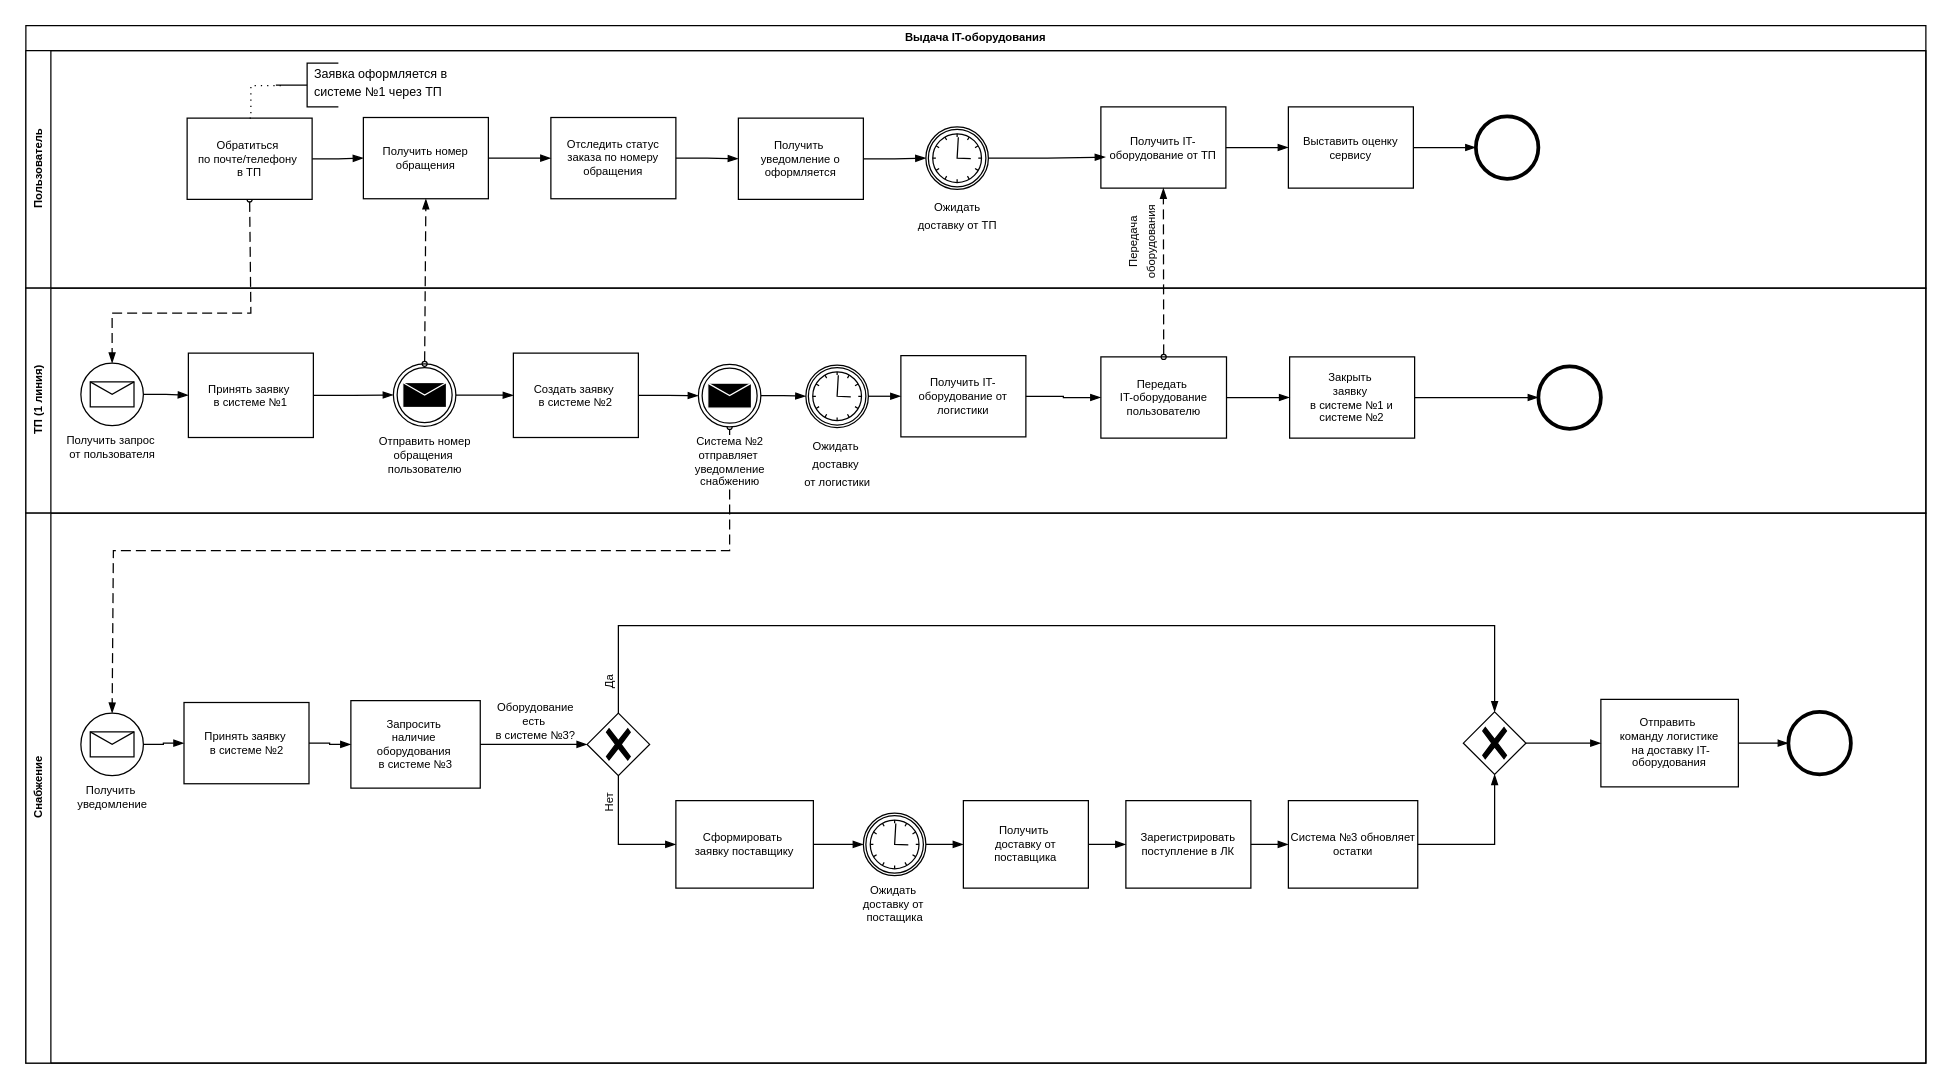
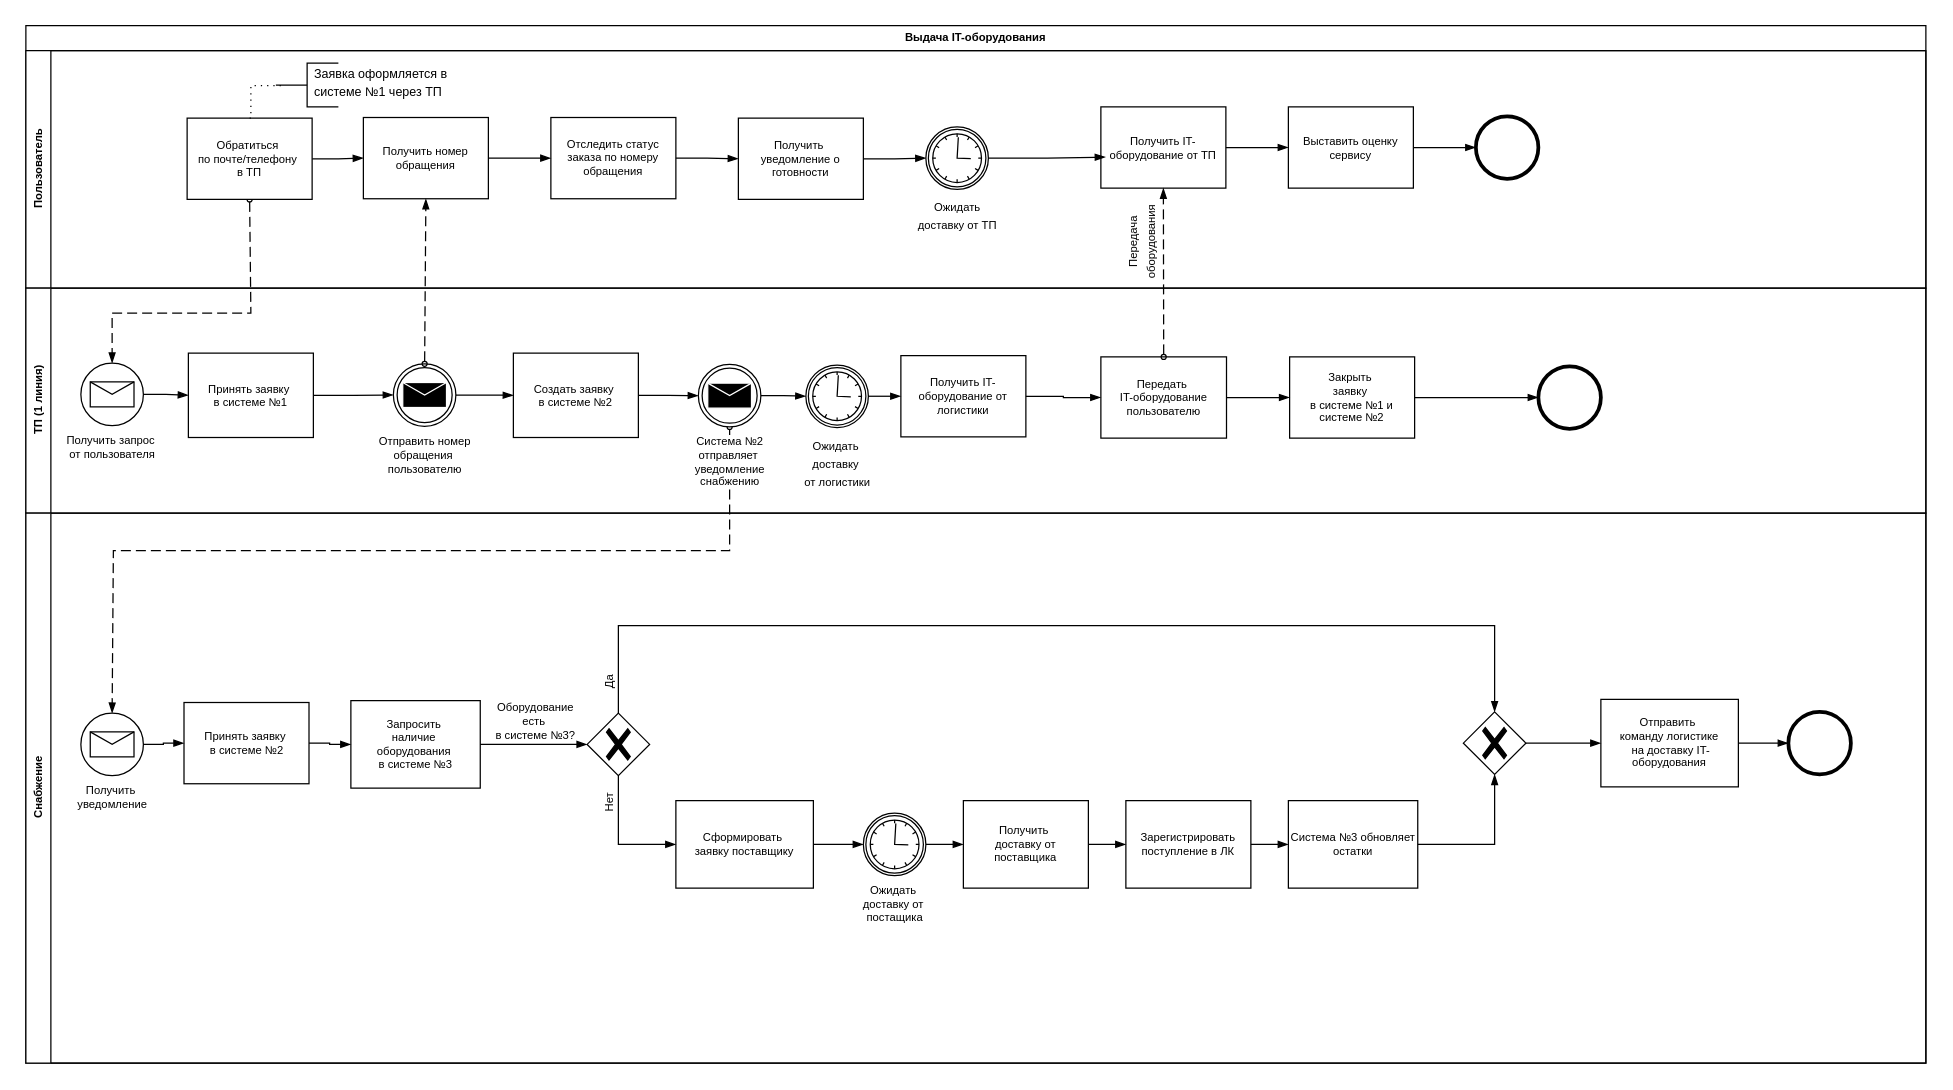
- <mxCell id="19" value="&lt;font&gt;Получить&amp;nbsp;&lt;/font&gt;&lt;div&gt;&lt;font&gt;уведомление о оформляется&lt;/font&gt;&lt;/div&gt;" style="points=[[0.25,0,0],[0.5,0,0],[0.75,0,0],[1,0.25,0],[1,0.5,0],[1,0.75,0],[0.75,1,0],[0.5,1,0],[0.25,1,0],[0,0.75,0],[0,0.5,0],[0,0.25,0]];shape=mxgraph.bpmn.task2;whiteSpace=wrap;rectStyle=rounded;size=10;html=1;container=1;expand=0;collapsible=0;taskMarker=abstract;fontSize=9;" vertex="1" parent="5"><mxGeometry x="570" y="54" width="100" height="65" as="geometry" /></mxCell>
+ <mxCell id="19" value="&lt;font&gt;Получить&amp;nbsp;&lt;/font&gt;&lt;div&gt;&lt;font&gt;уведомление о готовности&lt;/font&gt;&lt;/div&gt;" style="points=[[0.25,0,0],[0.5,0,0],[0.75,0,0],[1,0.25,0],[1,0.5,0],[1,0.75,0],[0.75,1,0],[0.5,1,0],[0.25,1,0],[0,0.75,0],[0,0.5,0],[0,0.25,0]];shape=mxgraph.bpmn.task2;whiteSpace=wrap;rectStyle=rounded;size=10;html=1;container=1;expand=0;collapsible=0;taskMarker=abstract;fontSize=9;" vertex="1" parent="5"><mxGeometry x="570" y="54" width="100" height="65" as="geometry" /></mxCell>
